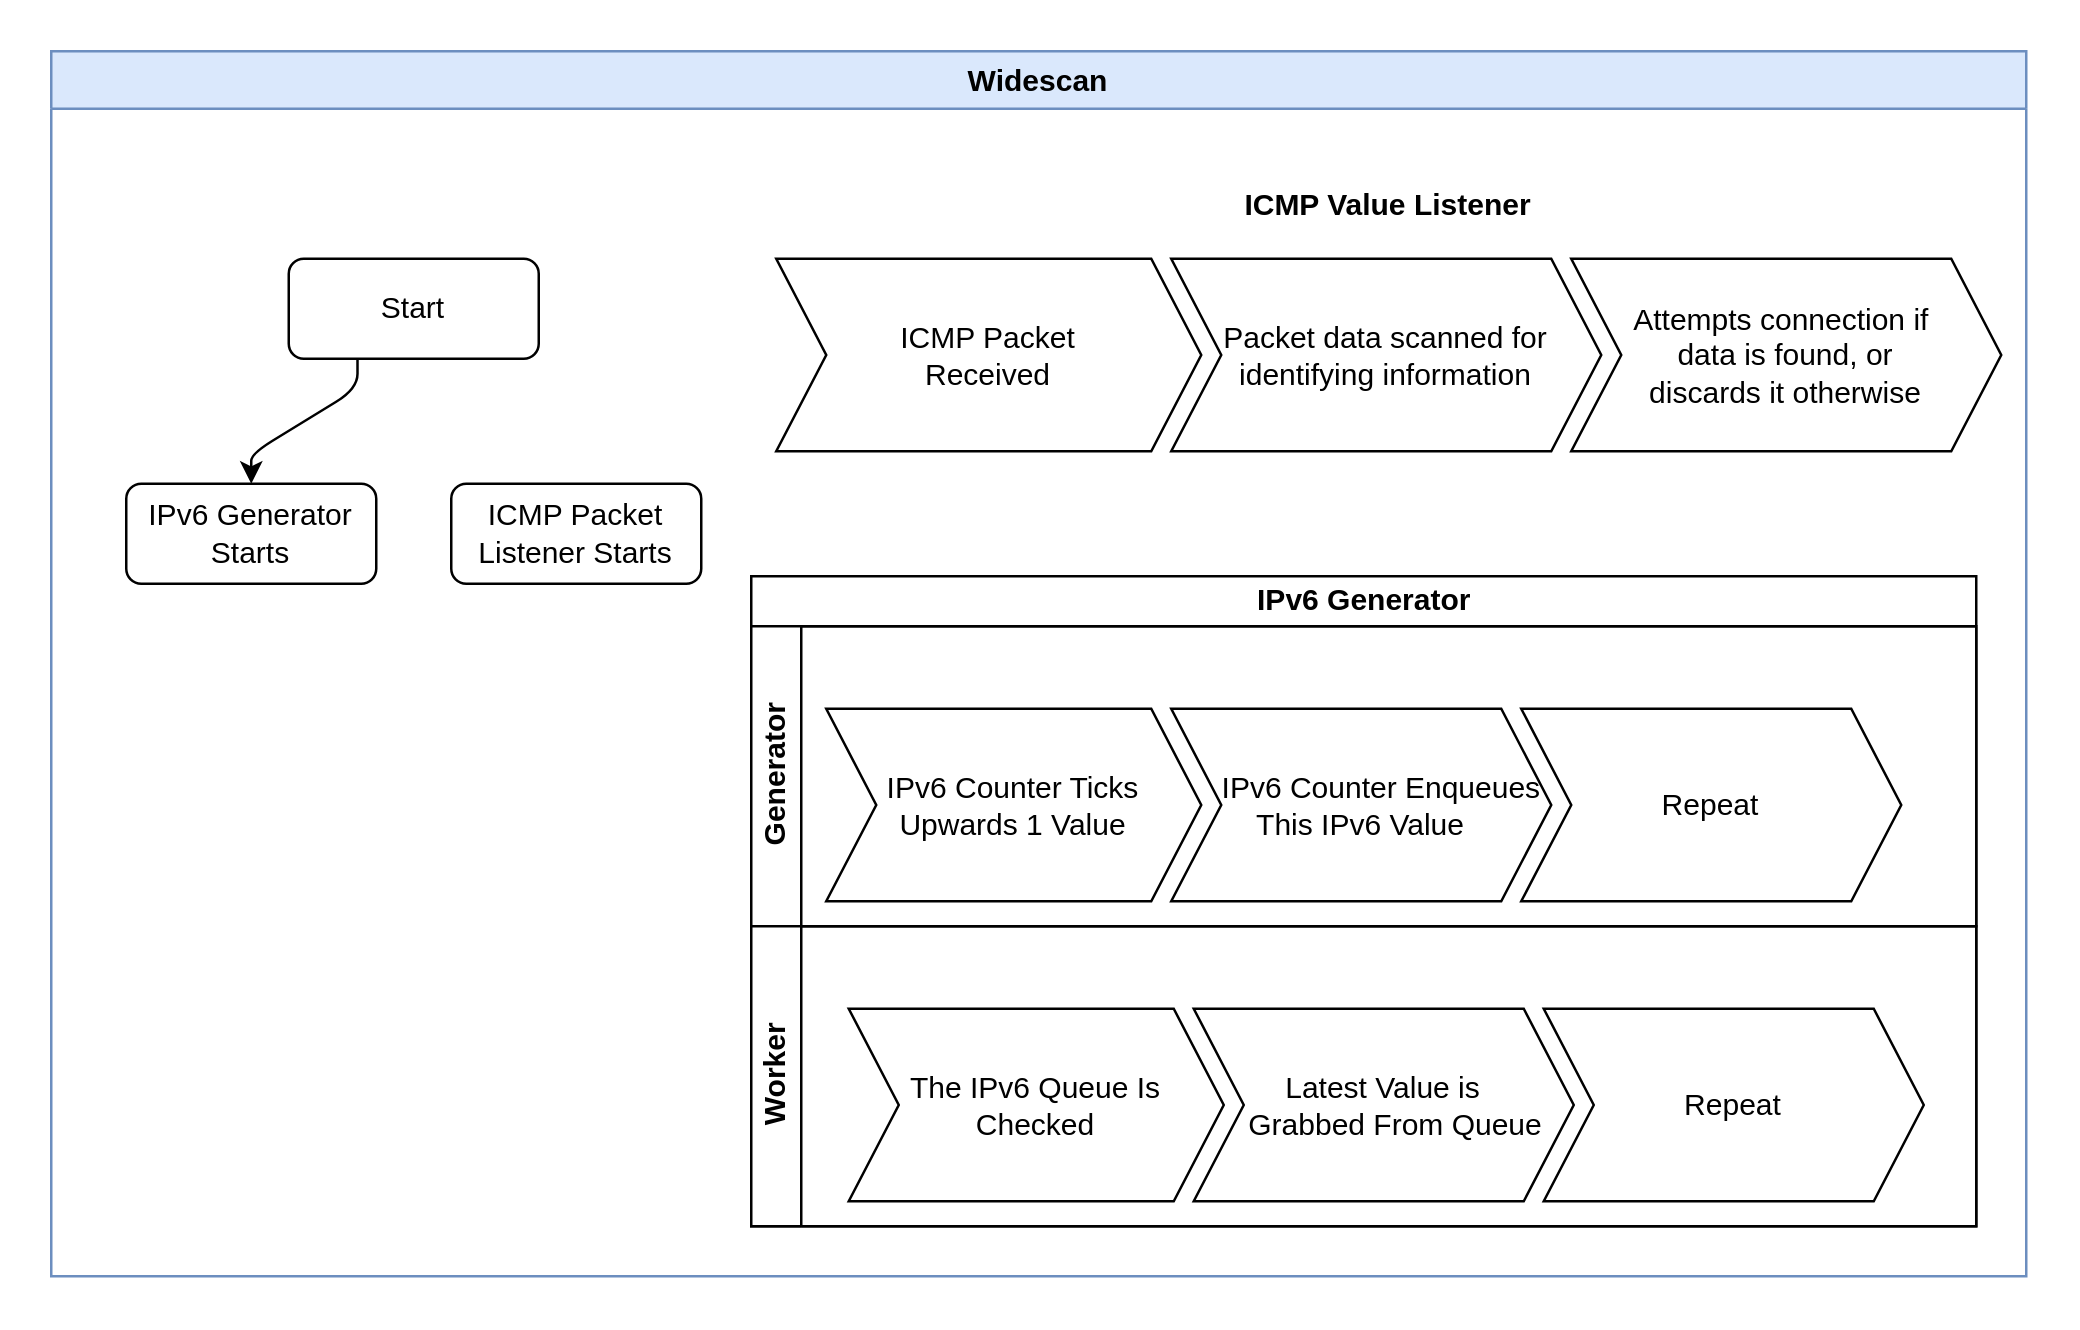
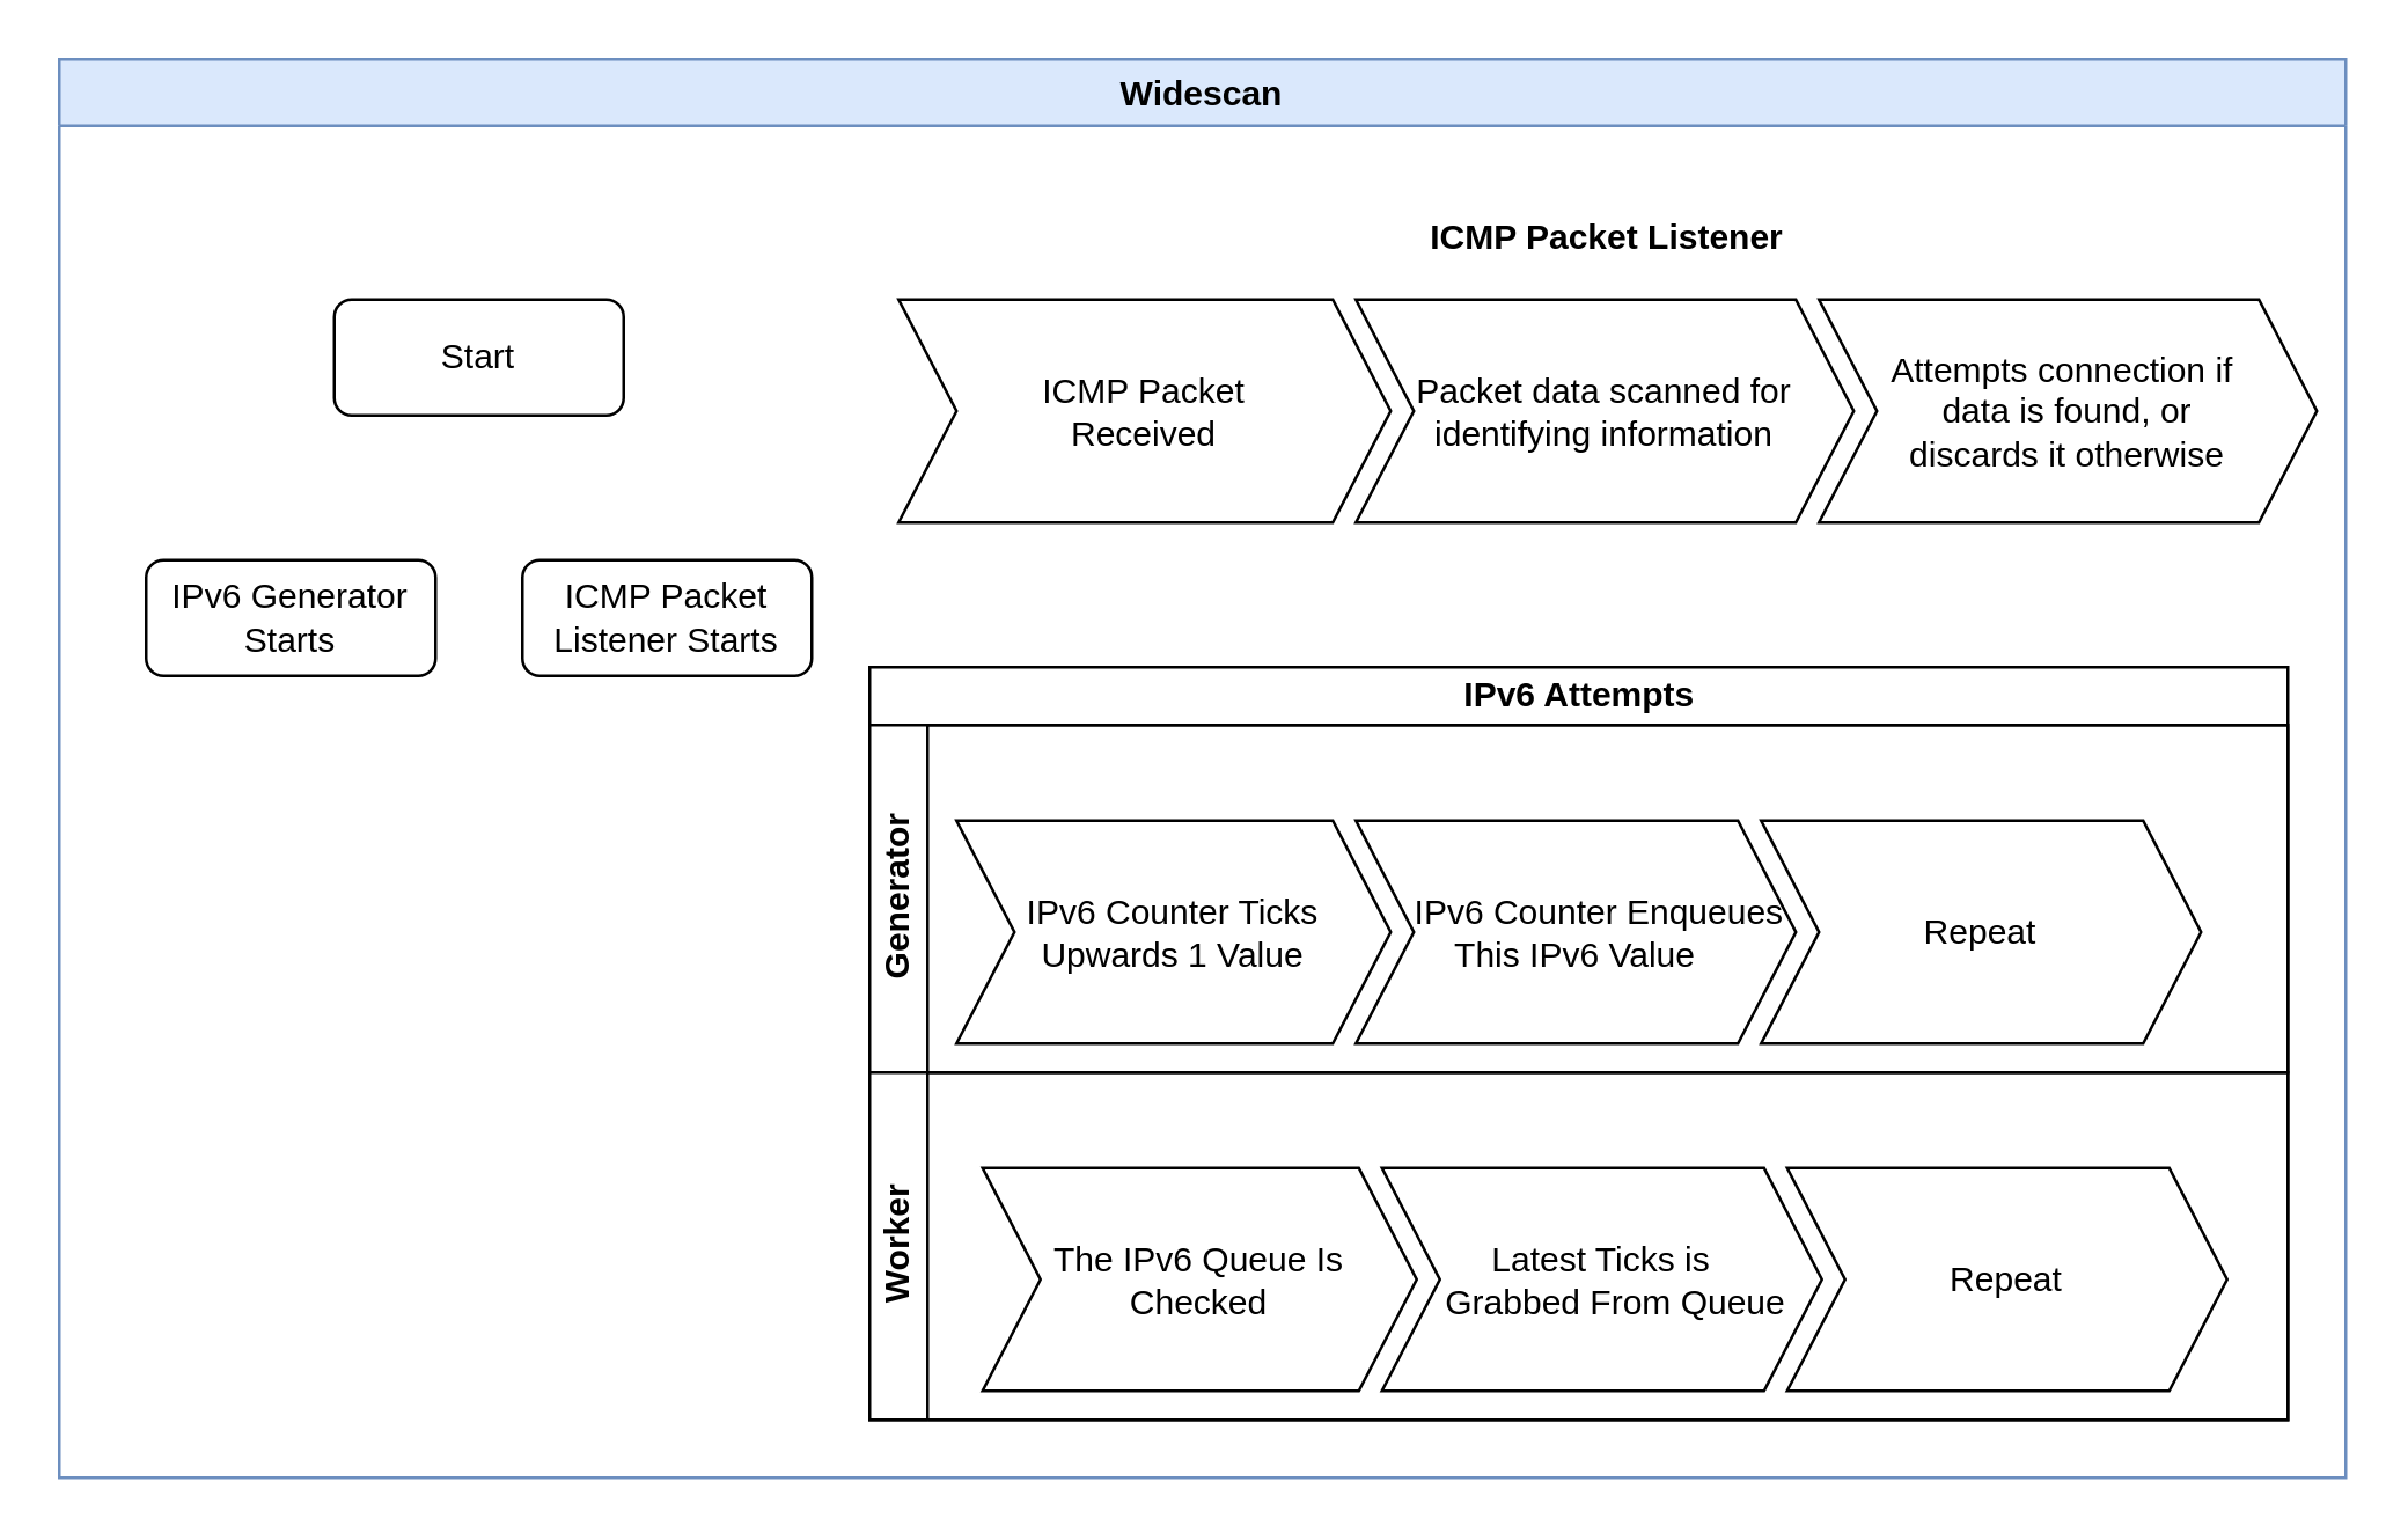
- <mxCell id="13" value="ICMP Value Listener" style="swimlane;childLayout=stackLayout;horizontal=1;fillColor=none;horizontalStack=1;resizeParent=1;resizeParentMax=0;resizeLast=0;collapsible=0;strokeColor=none;stackBorder=10;stackSpacing=-12;resizable=1;align=center;points=[];whiteSpace=wrap;html=1;startSize=23;" vertex="1" parent="1"><mxGeometry x="300" y="70" width="510" height="120" as="geometry" /></mxCell>
+ <mxCell id="13" value="ICMP Packet Listener" style="swimlane;childLayout=stackLayout;horizontal=1;fillColor=none;horizontalStack=1;resizeParent=1;resizeParentMax=0;resizeLast=0;collapsible=0;strokeColor=none;stackBorder=10;stackSpacing=-12;resizable=1;align=center;points=[];whiteSpace=wrap;html=1;startSize=23;" vertex="1" parent="1"><mxGeometry x="300" y="70" width="510" height="120" as="geometry" /></mxCell>
- <mxCell id="20" value="" style="html=1;rounded=1;curved=0;sourcePerimeterSpacing=0;targetPerimeterSpacing=0;startSize=6;endSize=6;noEdgeStyle=1;orthogonal=1;" edge="1" parent="17" source="18" target="19"><mxGeometry relative="1" as="geometry"><Array as="points"><mxPoint x="122.5" y="135" /><mxPoint x="80" y="161" /></Array></mxGeometry></mxCell>
- <mxCell id="2" value="IPv6 Generator" style="swimlane;childLayout=stackLayout;resizeParent=1;resizeParentMax=0;horizontal=1;startSize=20;horizontalStack=0;html=1;" vertex="1" parent="1"><mxGeometry x="300" y="230" width="490" height="260" as="geometry" /></mxCell>
+ <mxCell id="2" value="IPv6 Attempts" style="swimlane;childLayout=stackLayout;resizeParent=1;resizeParentMax=0;horizontal=1;startSize=20;horizontalStack=0;html=1;" vertex="1" parent="1"><mxGeometry x="300" y="230" width="490" height="260" as="geometry" /></mxCell>
- <mxCell id="11" value="&lt;div&gt;Latest Value is &lt;br&gt;&lt;/div&gt;&lt;div&gt;&amp;nbsp;&amp;nbsp; Grabbed From Queue&lt;br&gt;&lt;/div&gt;" style="shape=step;perimeter=stepPerimeter;fixedSize=1;points=[];whiteSpace=wrap;html=1;" vertex="1" parent="9"><mxGeometry x="148" y="33" width="152" height="77" as="geometry" /></mxCell>
+ <mxCell id="11" value="&lt;div&gt;Latest Ticks is &lt;br&gt;&lt;/div&gt;&lt;div&gt;&amp;nbsp;&amp;nbsp; Grabbed From Queue&lt;br&gt;&lt;/div&gt;" style="shape=step;perimeter=stepPerimeter;fixedSize=1;points=[];whiteSpace=wrap;html=1;" vertex="1" parent="9"><mxGeometry x="148" y="33" width="152" height="77" as="geometry" /></mxCell>
